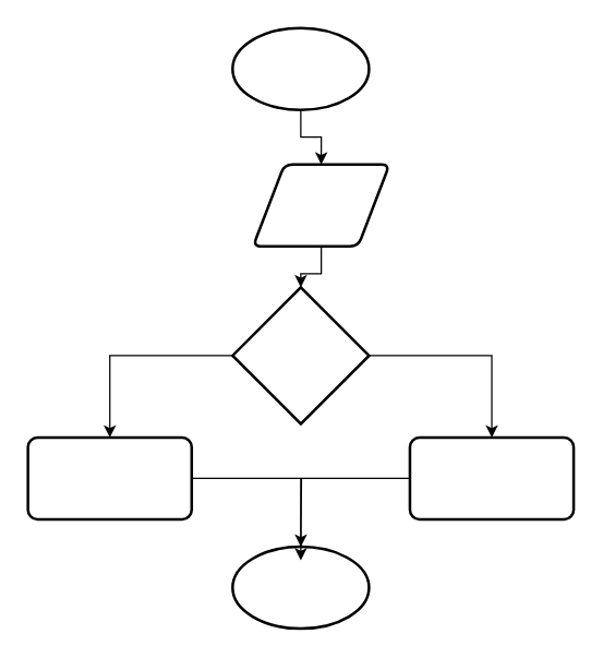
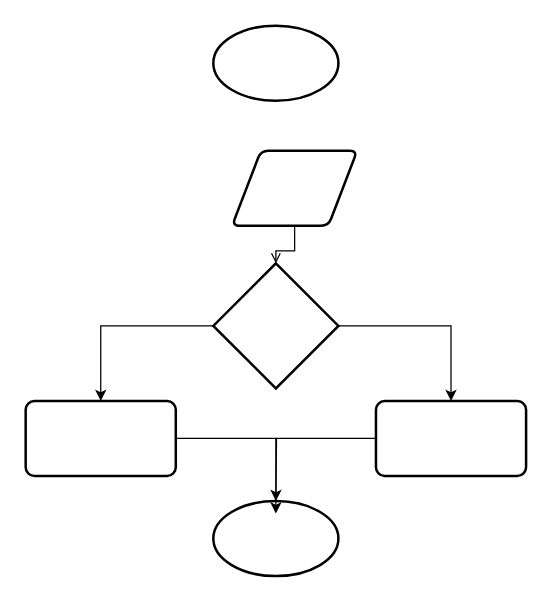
- <mxCell id="10" value="" style="edgeStyle=orthogonalEdgeStyle;rounded=0;orthogonalLoop=1;jettySize=auto;html=1;" edge="1" parent="1" source="11" target="13"><mxGeometry relative="1" as="geometry" /></mxCell>
- <mxCell id="12" value="" style="edgeStyle=orthogonalEdgeStyle;rounded=0;orthogonalLoop=1;jettySize=auto;html=1;" edge="1" parent="1" source="13" target="9"><mxGeometry relative="1" as="geometry" /></mxCell>
+ <mxCell id="12" value="" style="edgeStyle=orthogonalEdgeStyle;rounded=0;orthogonalLoop=1;jettySize=auto;html=1;endArrow=open;" edge="1" parent="1" source="13" target="9"><mxGeometry relative="1" as="geometry" /></mxCell>
